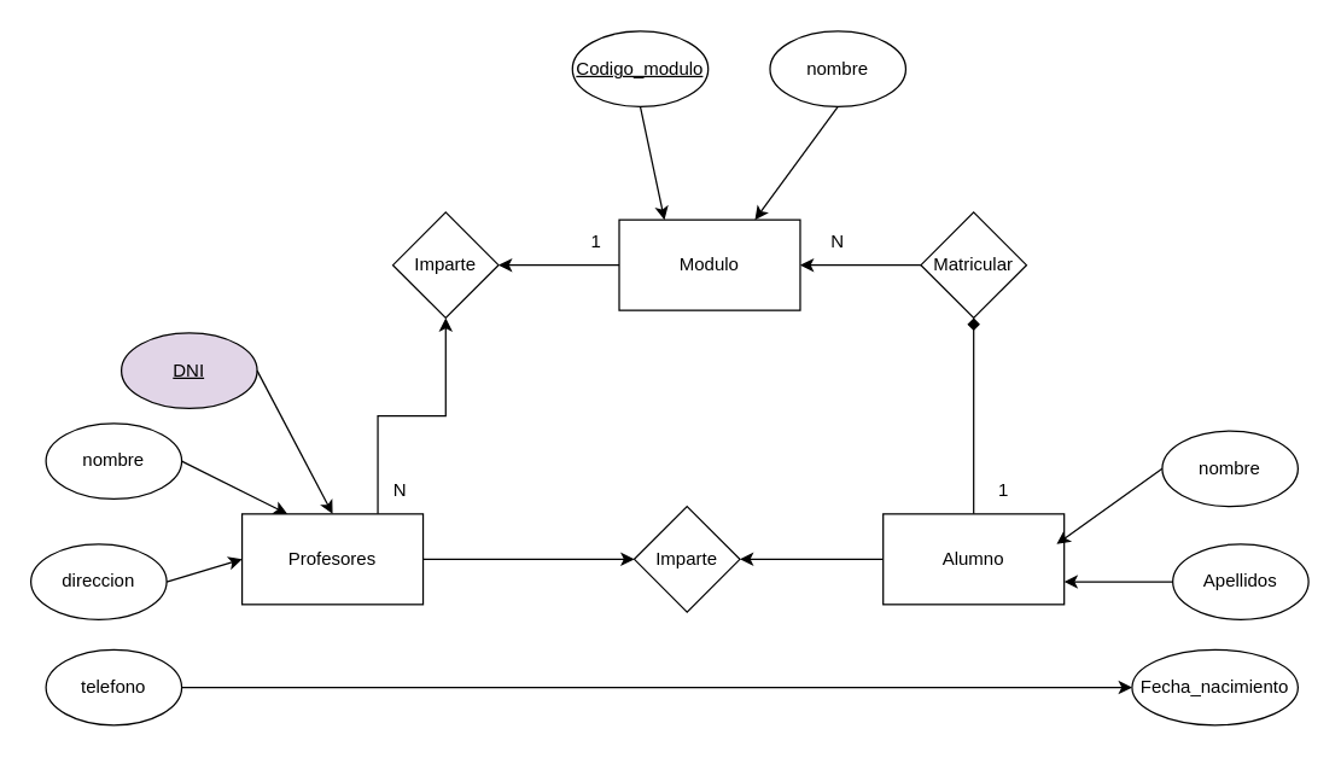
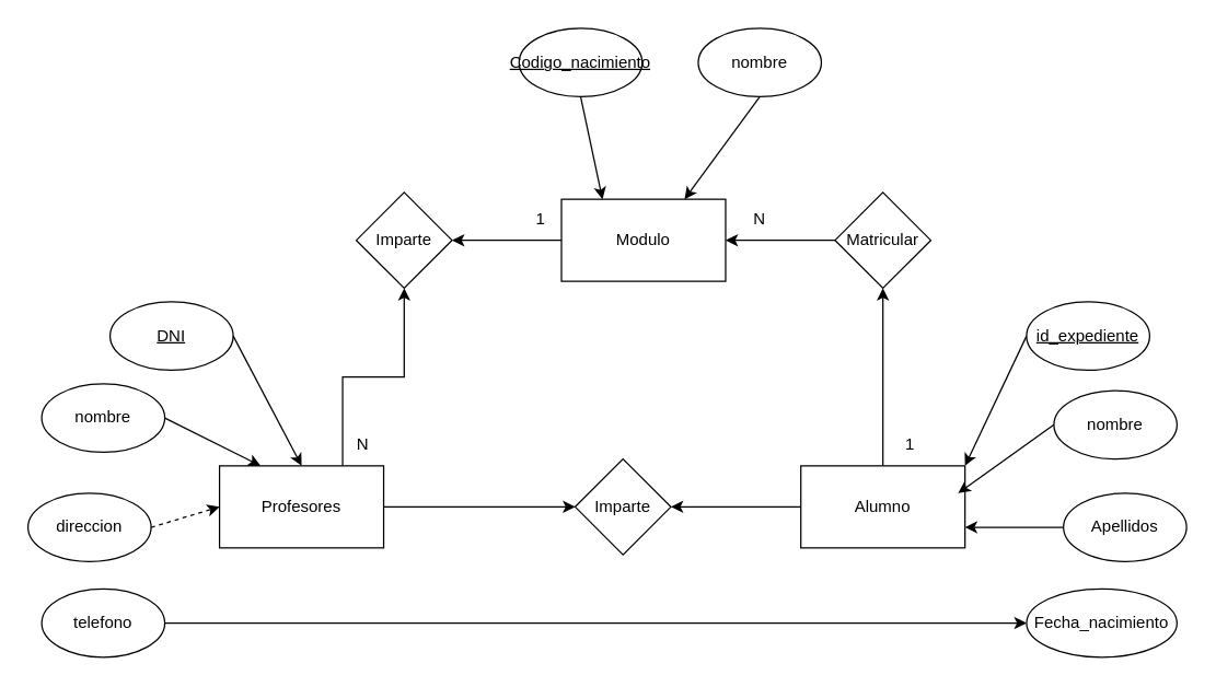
- <mxCell id="19" value="&lt;u&gt;Codigo_modulo&lt;/u&gt;" style="ellipse;whiteSpace=wrap;html=1;" vertex="1" parent="1"><mxGeometry x="379" y="20" width="90" height="50" as="geometry" /></mxCell>
+ <mxCell id="19" value="&lt;u&gt;Codigo_nacimiento&lt;/u&gt;" style="ellipse;whiteSpace=wrap;html=1;" vertex="1" parent="1"><mxGeometry x="379" y="20" width="90" height="50" as="geometry" /></mxCell>
- <mxCell id="6" style="edgeStyle=orthogonalEdgeStyle;rounded=0;orthogonalLoop=1;jettySize=auto;html=1;entryX=0.5;entryY=1;entryDx=0;entryDy=0;endArrow=diamond;" edge="1" parent="1" source="8" target="26"><mxGeometry relative="1" as="geometry" /></mxCell>
+ <mxCell id="6" style="edgeStyle=orthogonalEdgeStyle;rounded=0;orthogonalLoop=1;jettySize=auto;html=1;entryX=0.5;entryY=1;entryDx=0;entryDy=0;" edge="1" parent="1" source="8" target="26"><mxGeometry relative="1" as="geometry" /></mxCell>
- <mxCell id="9" value="&lt;u&gt;DNI&lt;/u&gt;" style="ellipse;whiteSpace=wrap;html=1;fillColor=#e1d5e7;" vertex="1" parent="1"><mxGeometry x="80" y="220" width="90" height="50" as="geometry" /></mxCell>
+ <mxCell id="9" value="&lt;u&gt;DNI&lt;/u&gt;" style="ellipse;whiteSpace=wrap;html=1;" vertex="1" parent="1"><mxGeometry x="80" y="220" width="90" height="50" as="geometry" /></mxCell>
+ <mxCell id="33" value="&lt;u&gt;id_expediente&lt;/u&gt;" style="ellipse;whiteSpace=wrap;html=1;" vertex="1" parent="1"><mxGeometry x="750" y="220" width="90" height="50" as="geometry" /></mxCell>
+ <mxCell id="32" value="" style="endArrow=classic;html=1;rounded=0;exitX=0;exitY=0.5;exitDx=0;exitDy=0;entryX=1;entryY=0;entryDx=0;entryDy=0;" edge="1" parent="1" source="33" target="8"><mxGeometry width="50" height="50" relative="1" as="geometry"><mxPoint x="660" y="530" as="sourcePoint" /><mxPoint x="710" y="625" as="targetPoint" /></mxGeometry></mxCell>
- <mxCell id="15" value="" style="endArrow=classic;html=1;rounded=0;exitX=1;exitY=0.5;exitDx=0;exitDy=0;entryX=0;entryY=0.5;entryDx=0;entryDy=0;entryPerimeter=0;" edge="1" parent="1" source="11" target="4"><mxGeometry width="50" height="50" relative="1" as="geometry"><mxPoint x="190" y="265" as="sourcePoint" /><mxPoint x="240" y="360" as="targetPoint" /></mxGeometry></mxCell>
+ <mxCell id="15" value="" style="endArrow=classic;html=1;rounded=0;exitX=1;exitY=0.5;exitDx=0;exitDy=0;entryX=0;entryY=0.5;entryDx=0;entryDy=0;entryPerimeter=0;dashed=1;" edge="1" parent="1" source="11" target="4"><mxGeometry width="50" height="50" relative="1" as="geometry"><mxPoint x="190" y="265" as="sourcePoint" /><mxPoint x="240" y="360" as="targetPoint" /></mxGeometry></mxCell>
